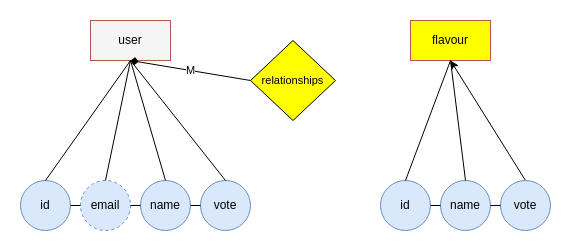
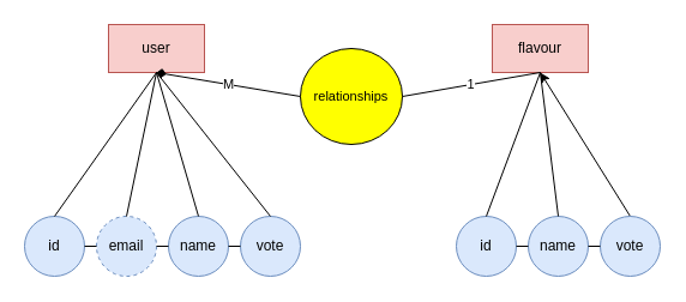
- <mxCell id="3" value="user" style="rounded=0;whiteSpace=wrap;html=1;fillColor=#f5f5f5;strokeColor=#b85450;fontColor=#000000;" parent="1" vertex="1"><mxGeometry x="90" y="20" width="80" height="40" as="geometry" /></mxCell>
+ <mxCell id="3" value="user" style="rounded=0;whiteSpace=wrap;html=1;fillColor=#f8cecc;strokeColor=#b85450;fontColor=#000000;" parent="1" vertex="1"><mxGeometry x="90" y="20" width="80" height="40" as="geometry" /></mxCell>
- <mxCell id="4" value="flavour" style="rounded=0;whiteSpace=wrap;html=1;fillColor=#ffff00;strokeColor=#b85450;fontColor=#000000;" parent="1" vertex="1"><mxGeometry x="410" y="20" width="80" height="40" as="geometry" /></mxCell>
+ <mxCell id="4" value="flavour" style="rounded=0;whiteSpace=wrap;html=1;fillColor=#f8cecc;strokeColor=#b85450;fontColor=#000000;" parent="1" vertex="1"><mxGeometry x="410" y="20" width="80" height="40" as="geometry" /></mxCell>
+ <mxCell id="6" value="1" style="endArrow=none;html=1;rounded=0;entryX=0.5;entryY=1;entryDx=0;entryDy=0;exitX=1;exitY=0.5;exitDx=0;exitDy=0;" parent="1" source="5" target="4" edge="1"><mxGeometry width="50" height="50" relative="1" as="geometry"><mxPoint x="420" y="122" as="sourcePoint" /><mxPoint x="470" y="72" as="targetPoint" /></mxGeometry></mxCell>
- <mxCell id="5" value="relationships" style="rhombus;whiteSpace=wrap;html=1;fillColor=#FFFF00;fontColor=#000000;fontSize=11;" parent="1" vertex="1"><mxGeometry x="250" y="40" width="85" height="80" as="geometry" /></mxCell>
+ <mxCell id="5" value="relationships" style="ellipse;whiteSpace=wrap;html=1;fillColor=#FFFF00;fontColor=#000000;fontSize=11;" parent="1" vertex="1"><mxGeometry x="250" y="40" width="85" height="80" as="geometry" /></mxCell>
